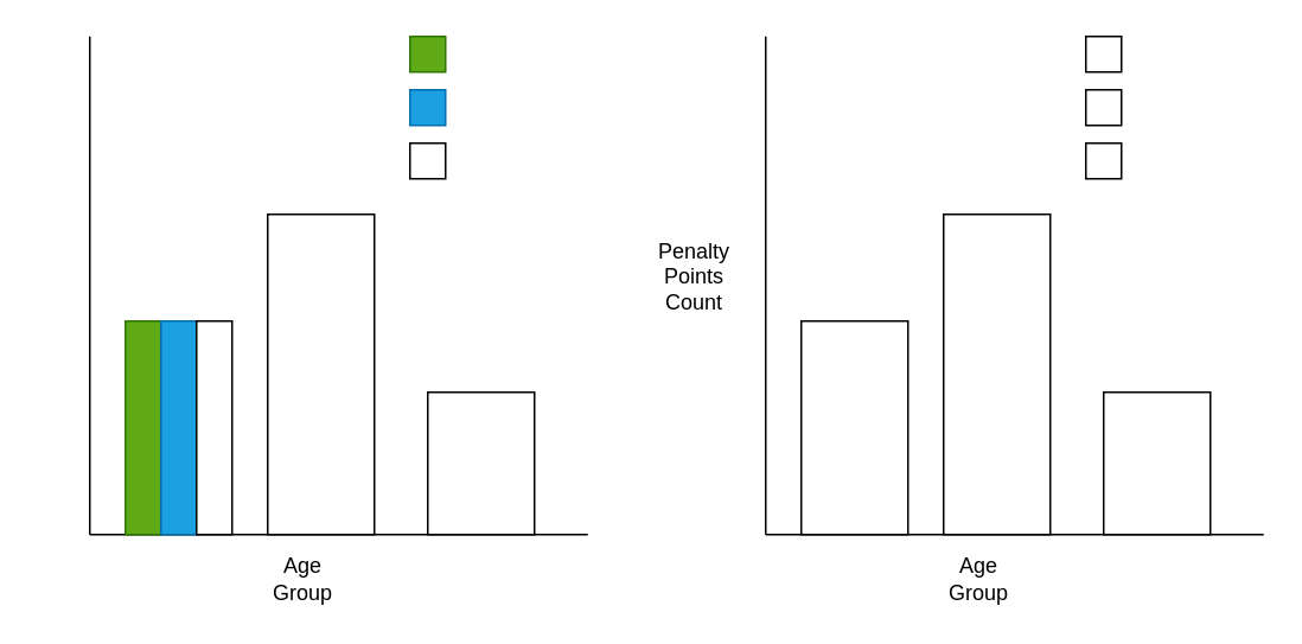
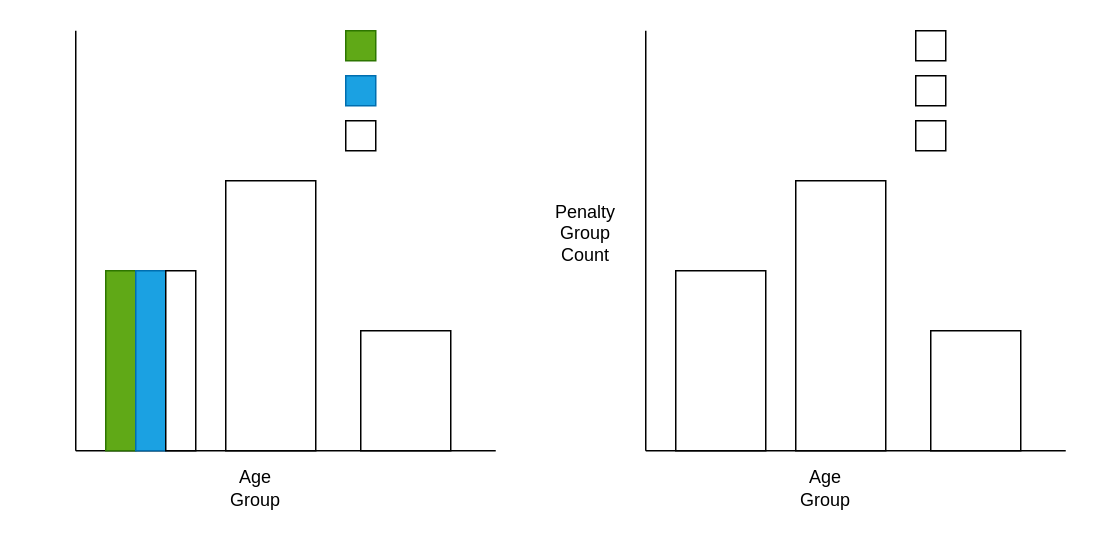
- <mxCell id="20" value="Penalty Points Count" style="text;html=1;align=center;verticalAlign=middle;whiteSpace=wrap;rounded=0;" vertex="1" parent="1"><mxGeometry x="360" y="120" width="60" height="70" as="geometry" /></mxCell>
+ <mxCell id="20" value="Penalty Group Count" style="text;html=1;align=center;verticalAlign=middle;whiteSpace=wrap;rounded=0;" vertex="1" parent="1"><mxGeometry x="360" y="120" width="60" height="70" as="geometry" /></mxCell>
